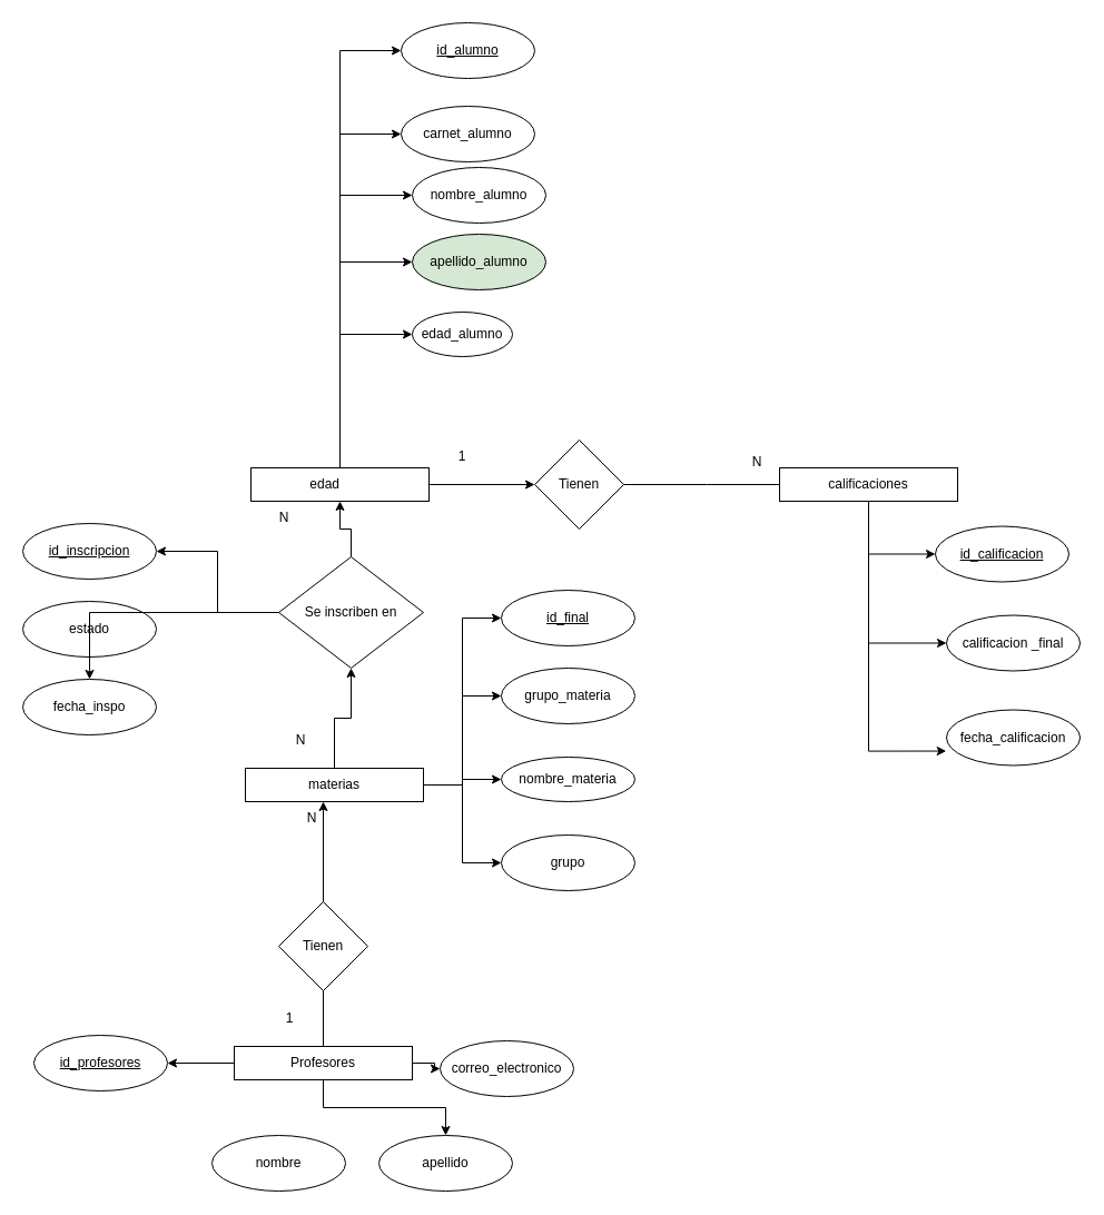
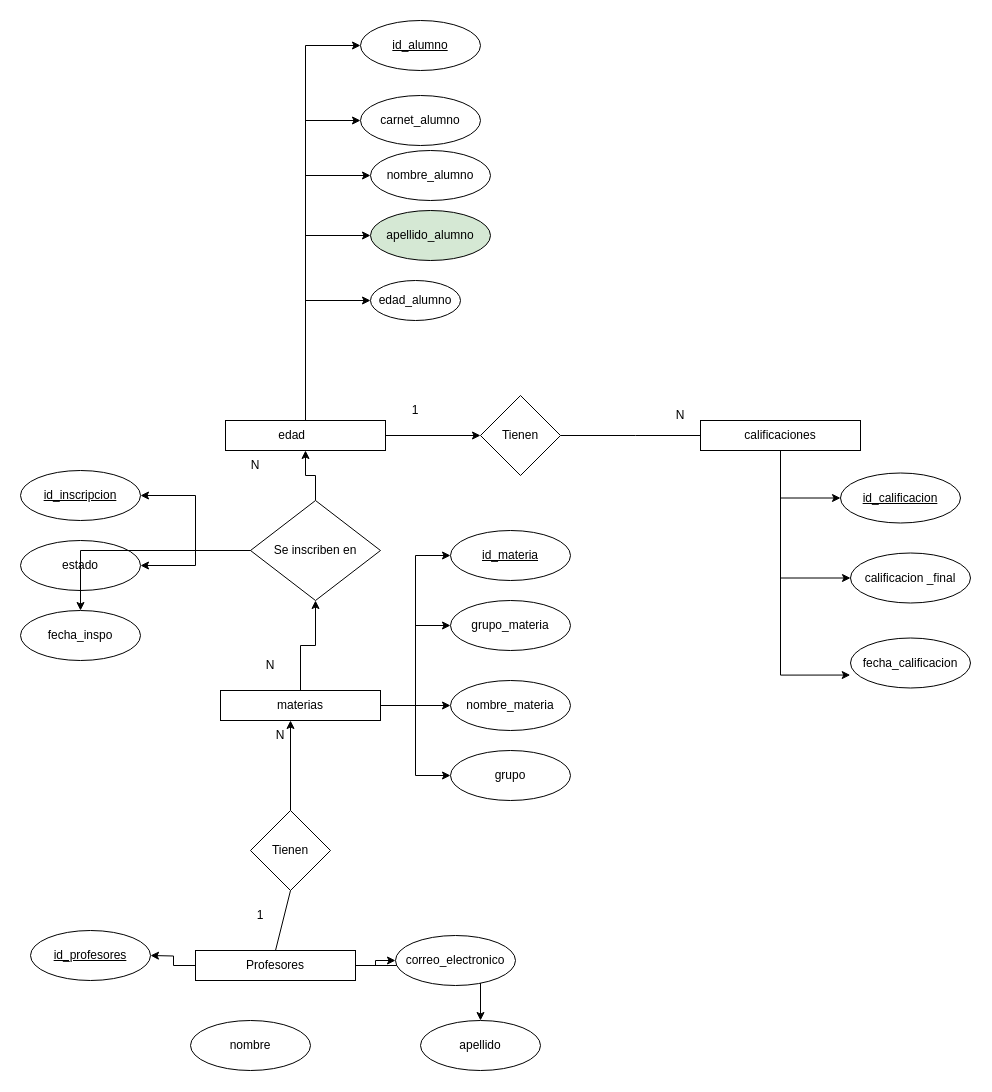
- <mxCell id="21" value="&lt;u&gt;id_final&lt;/u&gt;" style="ellipse;whiteSpace=wrap;html=1;" vertex="1" parent="1"><mxGeometry x="450" y="530" width="120" height="50" as="geometry" /></mxCell>
+ <mxCell id="21" value="&lt;u&gt;id_materia&lt;/u&gt;" style="ellipse;whiteSpace=wrap;html=1;" vertex="1" parent="1"><mxGeometry x="450" y="530" width="120" height="50" as="geometry" /></mxCell>
+ <mxCell id="38" style="edgeStyle=orthogonalEdgeStyle;rounded=0;orthogonalLoop=1;jettySize=auto;html=1;entryX=1;entryY=0.5;entryDx=0;entryDy=0;" edge="1" parent="1" source="40" target="26"><mxGeometry relative="1" as="geometry" /></mxCell>
- <mxCell id="22" value="nombre_materia" style="ellipse;whiteSpace=wrap;html=1;" vertex="1" parent="1"><mxGeometry x="450" y="680" width="120" height="40" as="geometry" /></mxCell>
+ <mxCell id="22" value="nombre_materia" style="ellipse;whiteSpace=wrap;html=1;" vertex="1" parent="1"><mxGeometry x="450" y="680" width="120" height="50" as="geometry" /></mxCell>
- <mxCell id="5" value="Profesores" style="rounded=0;whiteSpace=wrap;html=1;" vertex="1" parent="1"><mxGeometry x="210" y="940" width="160" height="30" as="geometry" /></mxCell>
+ <mxCell id="5" value="Profesores" style="rounded=0;whiteSpace=wrap;html=1;" vertex="1" parent="1"><mxGeometry x="195" y="950" width="160" height="30" as="geometry" /></mxCell>
- <mxCell id="8" value="apellido" style="ellipse;whiteSpace=wrap;html=1;" vertex="1" parent="1"><mxGeometry x="340" y="1020" width="120" height="50" as="geometry" /></mxCell>
+ <mxCell id="8" value="apellido" style="ellipse;whiteSpace=wrap;html=1;" vertex="1" parent="1"><mxGeometry x="420" y="1020" width="120" height="50" as="geometry" /></mxCell>
